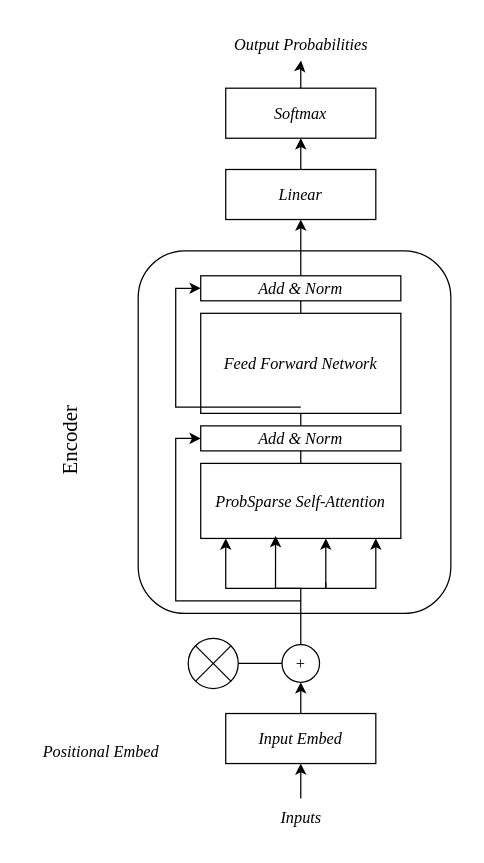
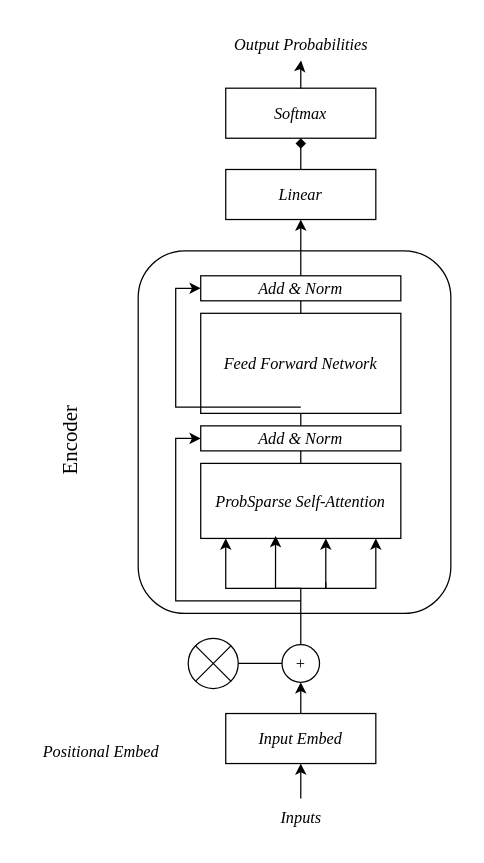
- <mxCell id="22" style="edgeStyle=orthogonalEdgeStyle;rounded=0;orthogonalLoop=1;jettySize=auto;html=1;entryX=0.5;entryY=1;entryDx=0;entryDy=0;fontStyle=2" edge="1" parent="1" source="23" target="24"><mxGeometry relative="1" as="geometry" /></mxCell>
+ <mxCell id="22" style="edgeStyle=orthogonalEdgeStyle;rounded=0;orthogonalLoop=1;jettySize=auto;html=1;entryX=0.5;entryY=1;entryDx=0;entryDy=0;fontStyle=2;endArrow=diamond;" edge="1" parent="1" source="23" target="24"><mxGeometry relative="1" as="geometry" /></mxCell>
